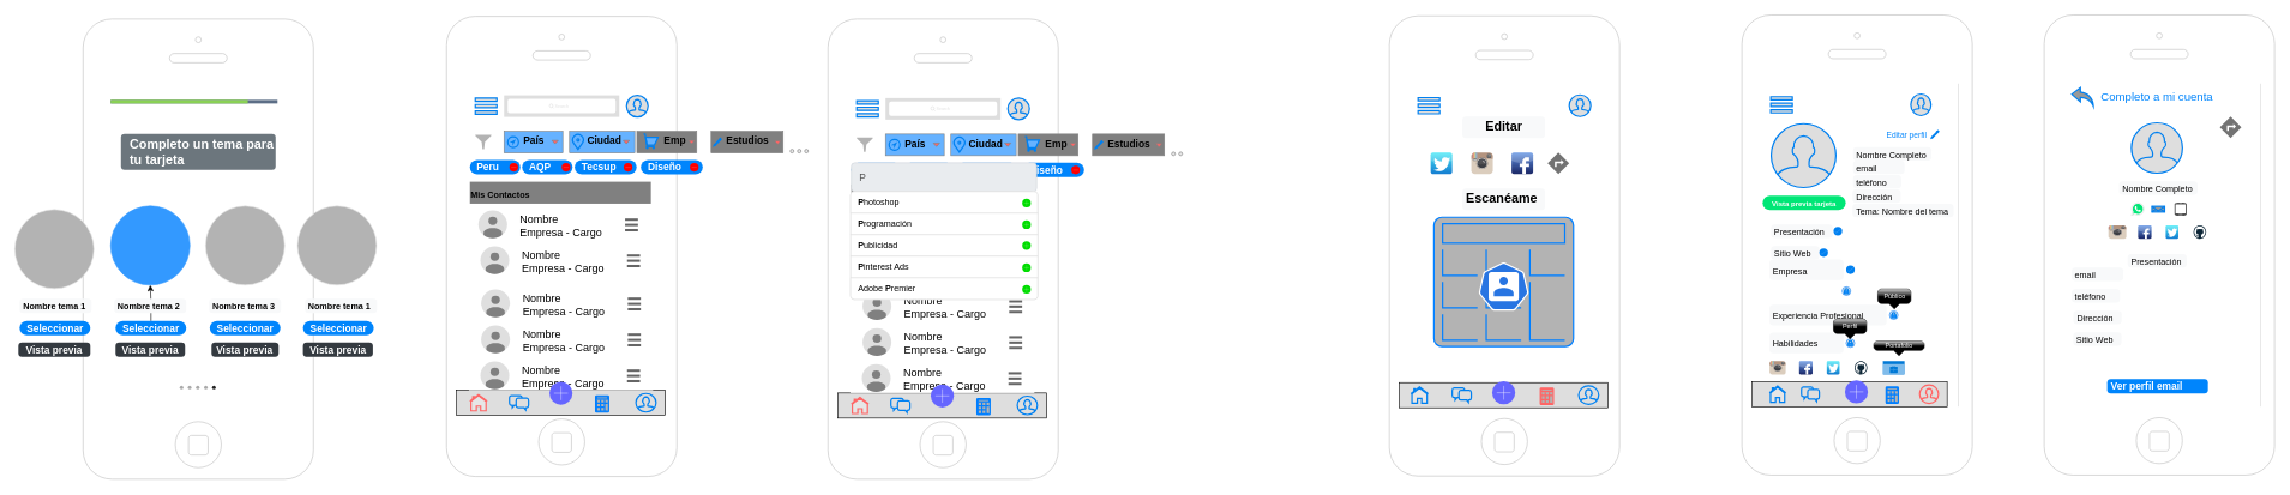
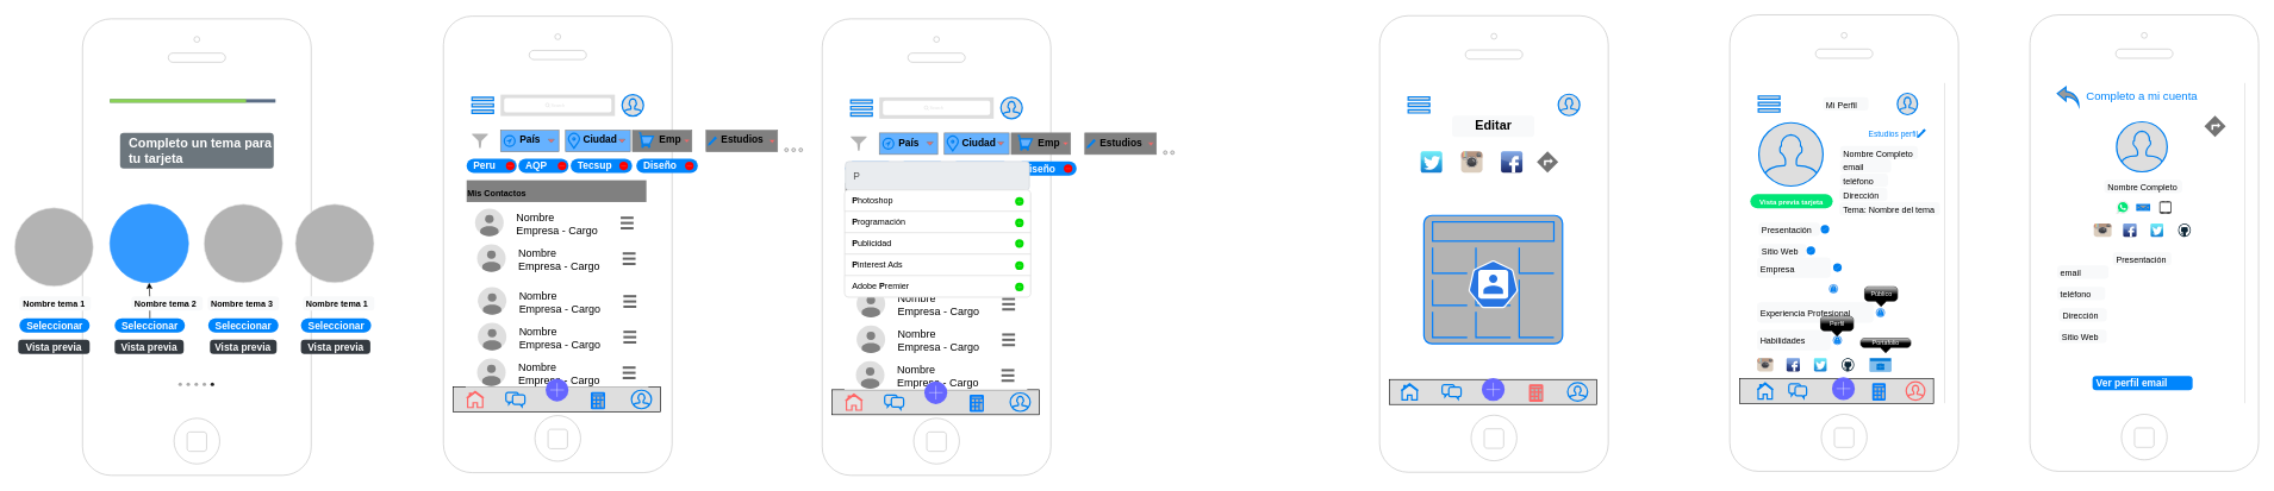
+ <mxCell id="114" value="&lt;span style=&quot;font-size: 12px&quot;&gt;Mi Perfil&lt;/span&gt;" style="html=1;shadow=0;dashed=0;shape=mxgraph.bootstrap.rrect;rSize=5;strokeColor=none;strokeWidth=1;fillColor=#F8F9FA;fontColor=#000000;whiteSpace=wrap;align=left;verticalAlign=middle;spacingLeft=0;fontStyle=0;fontSize=16;spacing=5;" parent="100" vertex="1"><mxGeometry x="116.43" y="35.63" width="63.57" height="18.75" as="geometry" /></mxCell>
- <mxCell id="138" value="&lt;font style=&quot;font-size: 11px&quot;&gt;Editar perfil&lt;/font&gt;" style="html=1;shadow=0;dashed=0;shape=mxgraph.bootstrap.rrect;rSize=5;strokeColor=none;strokeWidth=1;fillColor=none;fontColor=#0085FC;whiteSpace=wrap;align=center;verticalAlign=middle;spacingLeft=0;fontStyle=0;fontSize=16;spacing=5;" parent="100" vertex="1"><mxGeometry x="128.2" y="66.25" width="173.65" height="40" as="geometry" /></mxCell>
+ <mxCell id="138" value="&lt;font style=&quot;font-size: 11px&quot;&gt;Estudios perfil&lt;/font&gt;" style="html=1;shadow=0;dashed=0;shape=mxgraph.bootstrap.rrect;rSize=5;strokeColor=none;strokeWidth=1;fillColor=none;fontColor=#0085FC;whiteSpace=wrap;align=center;verticalAlign=middle;spacingLeft=0;fontStyle=0;fontSize=16;spacing=5;" parent="100" vertex="1"><mxGeometry x="128.2" y="66.25" width="173.65" height="40" as="geometry" /></mxCell>
- <mxCell id="67" value="&lt;span style=&quot;font-size: 18px&quot;&gt;Escanéame&lt;/span&gt;" style="html=1;shadow=0;dashed=0;shape=mxgraph.bootstrap.rrect;rSize=5;strokeColor=none;strokeWidth=1;fillColor=#F8F9FA;fontColor=#000000;whiteSpace=wrap;align=left;verticalAlign=middle;spacingLeft=0;fontStyle=1;fontSize=14;spacing=5;" parent="60" vertex="1"><mxGeometry x="87.5" y="160" width="115" height="30" as="geometry" /></mxCell>
- <mxCell id="96" value="&lt;font style=&quot;font-size: 12px&quot;&gt;Nombre tema 2&lt;/font&gt;" style="html=1;shadow=0;dashed=0;shape=mxgraph.bootstrap.rrect;rSize=5;strokeColor=none;strokeWidth=1;fillColor=#F8F9FA;fontColor=#000000;whiteSpace=wrap;align=left;verticalAlign=middle;spacingLeft=0;fontStyle=1;fontSize=14;spacing=5;" parent="1" vertex="1"><mxGeometry x="158.26" y="414.75" width="100" height="20" as="geometry" /></mxCell>
+ <mxCell id="96" value="&lt;font style=&quot;font-size: 12px&quot;&gt;Nombre tema 2&lt;/font&gt;" style="html=1;shadow=0;dashed=0;shape=mxgraph.bootstrap.rrect;rSize=5;strokeColor=none;strokeWidth=1;fillColor=#F8F9FA;fontColor=#000000;whiteSpace=wrap;align=left;verticalAlign=middle;spacingLeft=0;fontStyle=1;fontSize=14;spacing=5;" parent="1" vertex="1"><mxGeometry x="183.26" y="414.75" width="100" height="20" as="geometry" /></mxCell>
